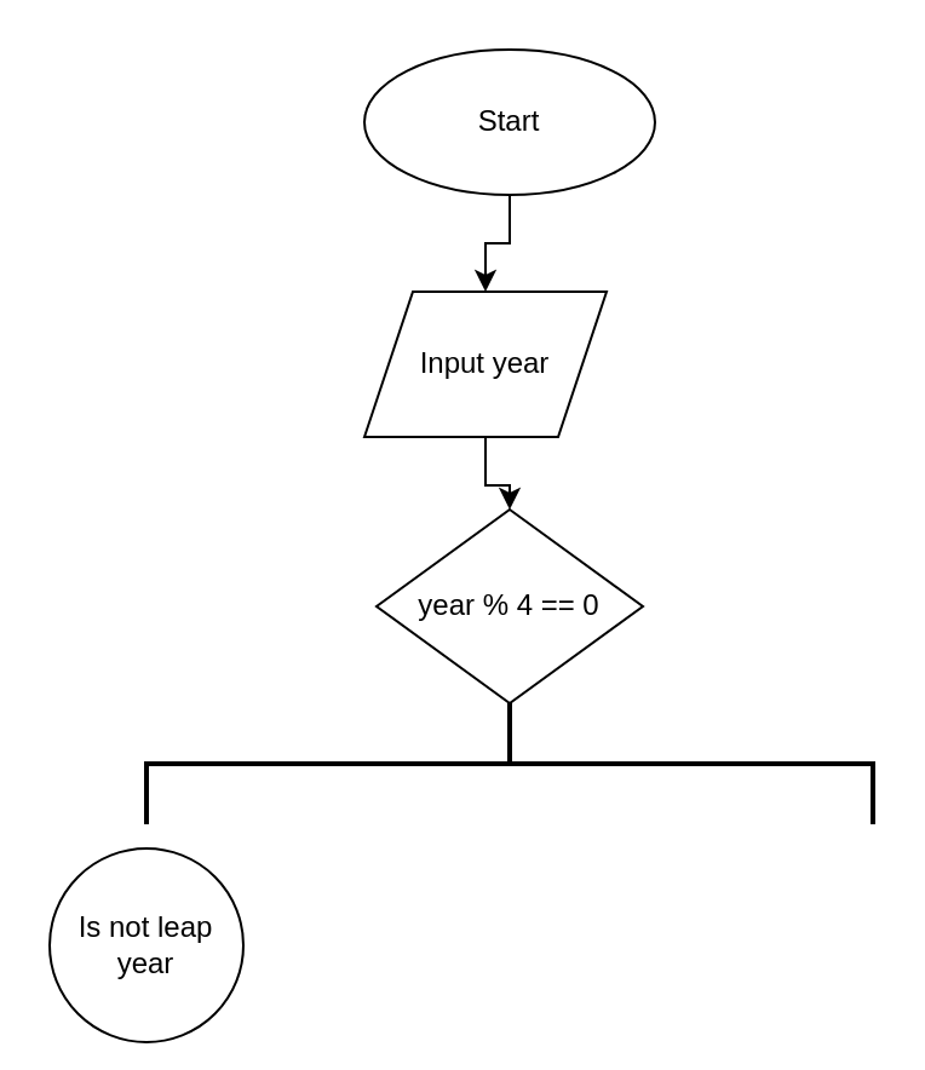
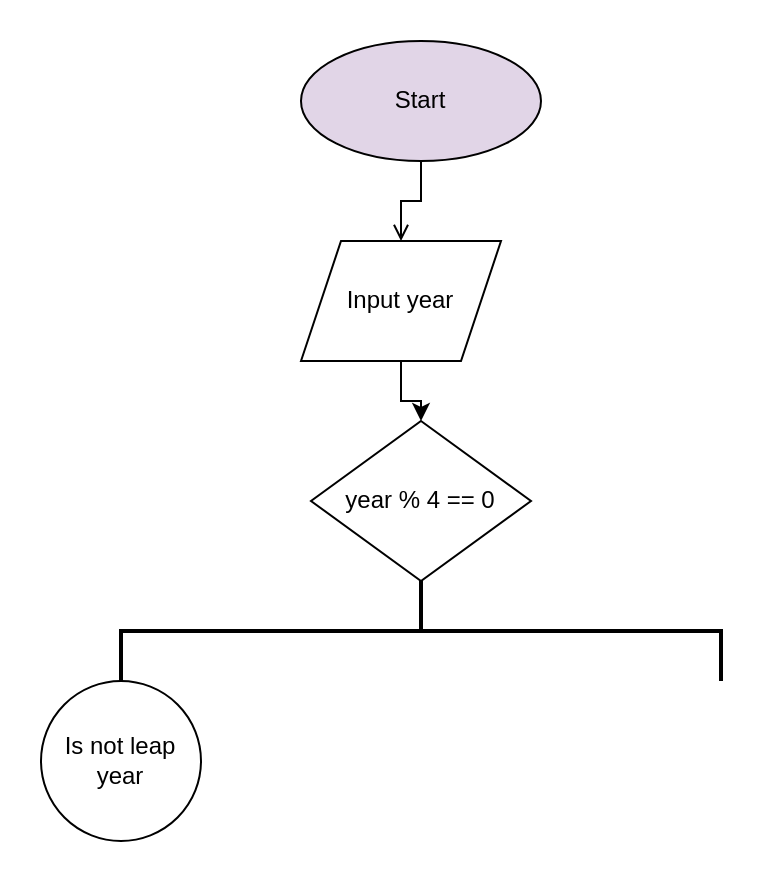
- <mxCell id="3" value="Start" style="ellipse;whiteSpace=wrap;html=1;" vertex="1" parent="1"><mxGeometry x="150" y="20" width="120" height="60" as="geometry" /></mxCell>
+ <mxCell id="3" value="Start" style="ellipse;whiteSpace=wrap;html=1;fillColor=#e1d5e7;" vertex="1" parent="1"><mxGeometry x="150" y="20" width="120" height="60" as="geometry" /></mxCell>
- <mxCell id="2" value="" style="edgeStyle=orthogonalEdgeStyle;rounded=0;orthogonalLoop=1;jettySize=auto;html=1;" edge="1" parent="1" source="3" target="5"><mxGeometry relative="1" as="geometry" /></mxCell>
+ <mxCell id="2" value="" style="edgeStyle=orthogonalEdgeStyle;rounded=0;orthogonalLoop=1;jettySize=auto;html=1;endArrow=open;" edge="1" parent="1" source="3" target="5"><mxGeometry relative="1" as="geometry" /></mxCell>
- <mxCell id="7" value="Is not leap year" style="ellipse;whiteSpace=wrap;html=1;" vertex="1" parent="1"><mxGeometry x="20" y="350" width="80" height="80" as="geometry" /></mxCell>
+ <mxCell id="7" value="Is not leap year" style="ellipse;whiteSpace=wrap;html=1;" vertex="1" parent="1"><mxGeometry x="20" y="340" width="80" height="80" as="geometry" /></mxCell>
